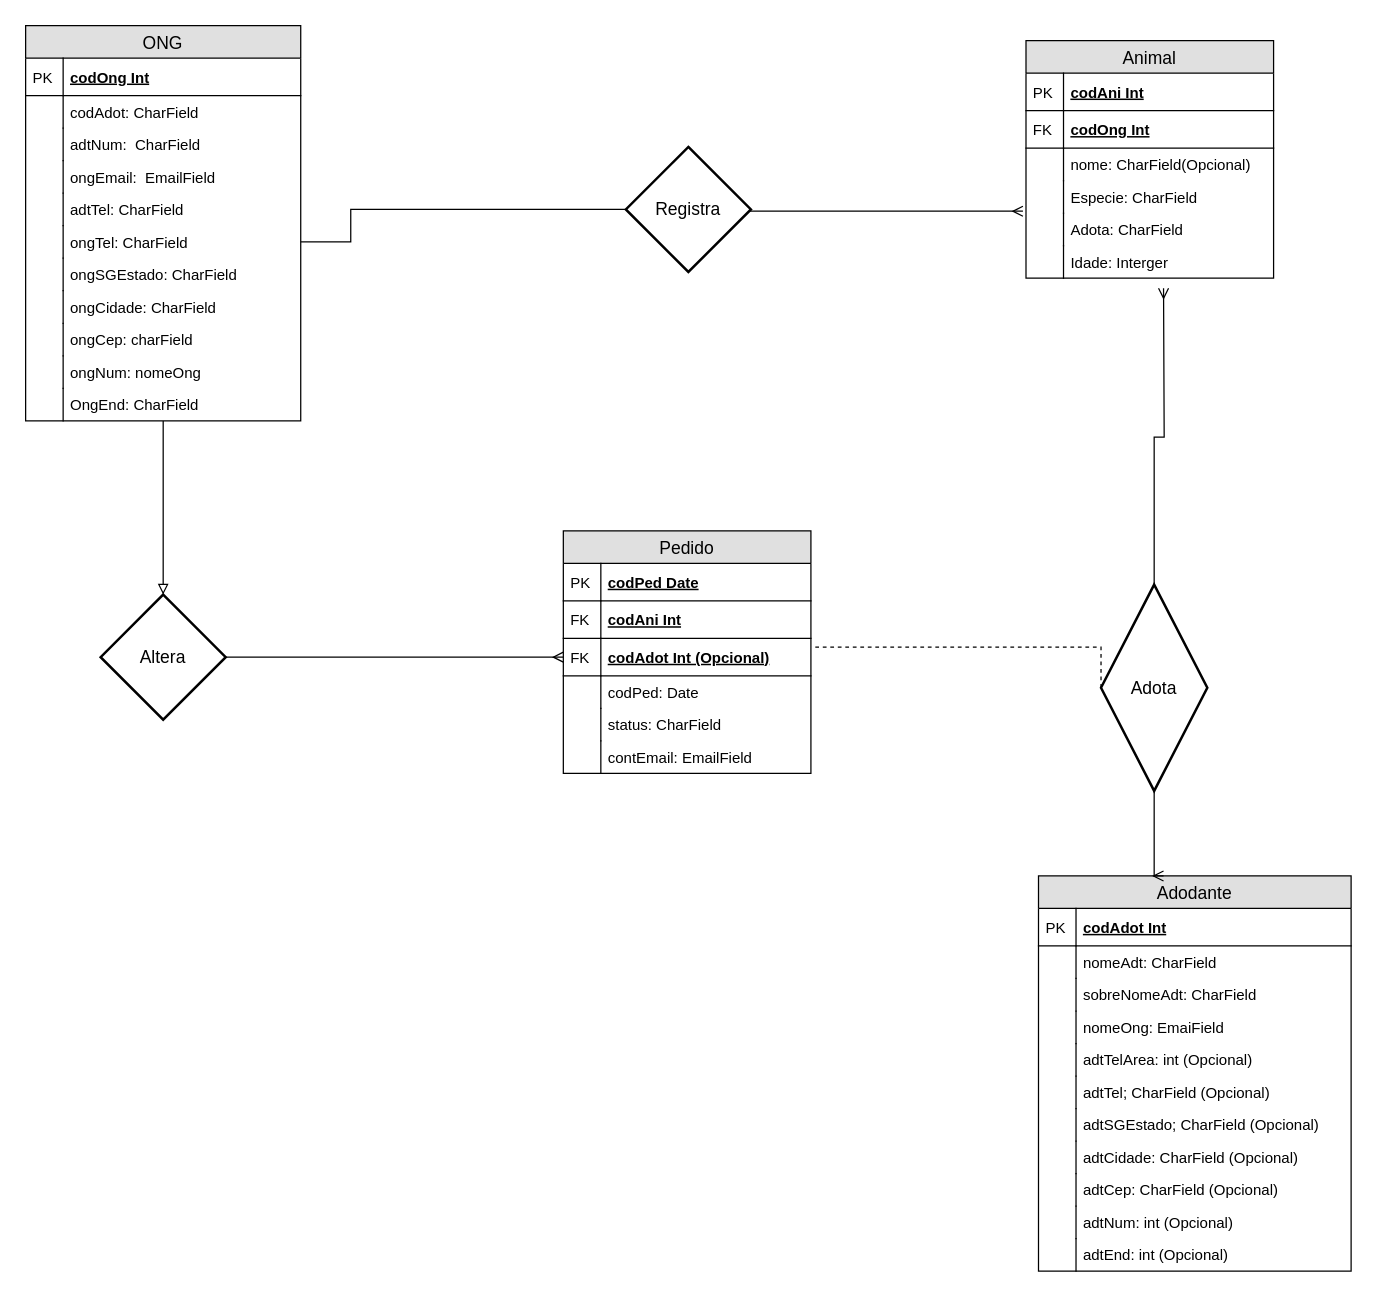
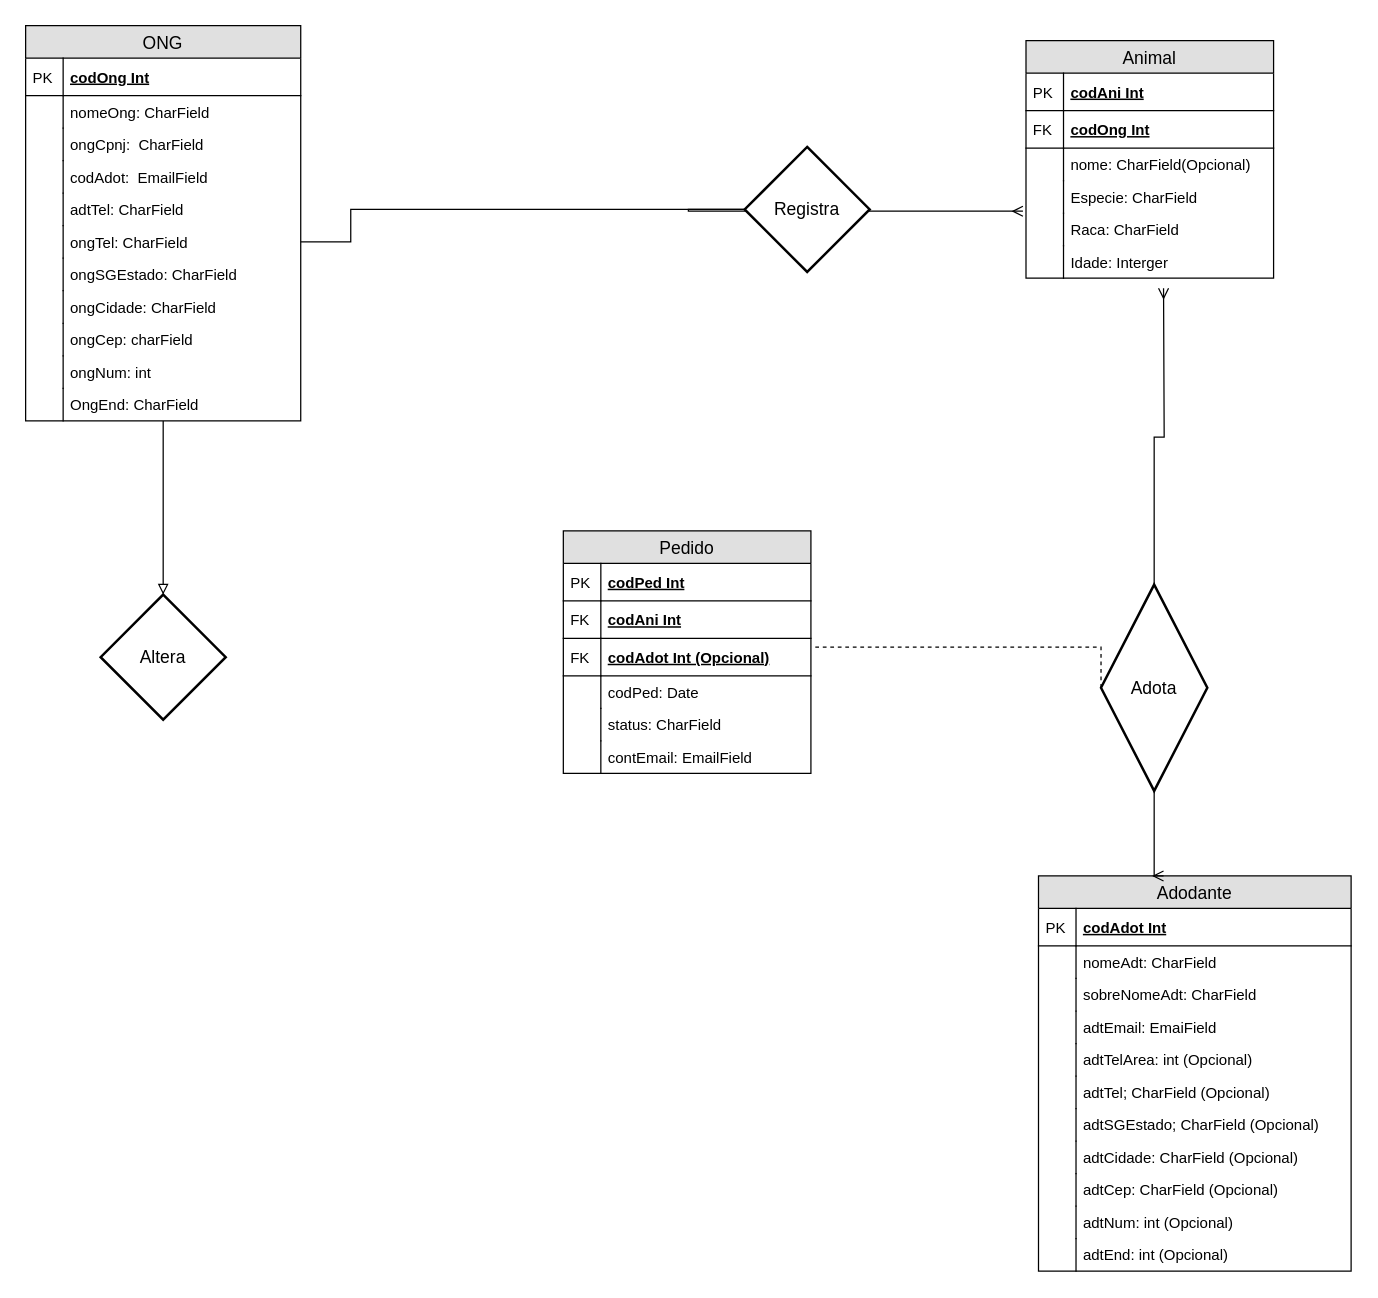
- <mxCell id="6" value="codAdot: CharField" style="shape=partialRectangle;top=0;left=0;right=0;bottom=0;align=left;verticalAlign=top;fillColor=none;spacingLeft=34;spacingRight=4;overflow=hidden;rotatable=0;points=[[0,0.5],[1,0.5]];portConstraint=eastwest;dropTarget=0;fontSize=12;" parent="3" vertex="1"><mxGeometry y="56" width="220" height="26" as="geometry" /></mxCell>
+ <mxCell id="6" value="nomeOng: CharField" style="shape=partialRectangle;top=0;left=0;right=0;bottom=0;align=left;verticalAlign=top;fillColor=none;spacingLeft=34;spacingRight=4;overflow=hidden;rotatable=0;points=[[0,0.5],[1,0.5]];portConstraint=eastwest;dropTarget=0;fontSize=12;" parent="3" vertex="1"><mxGeometry y="56" width="220" height="26" as="geometry" /></mxCell>
- <mxCell id="8" value="adtNum:  CharField" style="shape=partialRectangle;top=0;left=0;right=0;bottom=0;align=left;verticalAlign=top;fillColor=none;spacingLeft=34;spacingRight=4;overflow=hidden;rotatable=0;points=[[0,0.5],[1,0.5]];portConstraint=eastwest;dropTarget=0;fontSize=12;" parent="3" vertex="1"><mxGeometry y="82" width="220" height="26" as="geometry" /></mxCell>
+ <mxCell id="8" value="ongCpnj:  CharField" style="shape=partialRectangle;top=0;left=0;right=0;bottom=0;align=left;verticalAlign=top;fillColor=none;spacingLeft=34;spacingRight=4;overflow=hidden;rotatable=0;points=[[0,0.5],[1,0.5]];portConstraint=eastwest;dropTarget=0;fontSize=12;" parent="3" vertex="1"><mxGeometry y="82" width="220" height="26" as="geometry" /></mxCell>
- <mxCell id="10" value="ongEmail:  EmailField" style="shape=partialRectangle;top=0;left=0;right=0;bottom=0;align=left;verticalAlign=top;fillColor=none;spacingLeft=34;spacingRight=4;overflow=hidden;rotatable=0;points=[[0,0.5],[1,0.5]];portConstraint=eastwest;dropTarget=0;fontSize=12;" parent="3" vertex="1"><mxGeometry y="108" width="220" height="26" as="geometry" /></mxCell>
+ <mxCell id="10" value="codAdot:  EmailField" style="shape=partialRectangle;top=0;left=0;right=0;bottom=0;align=left;verticalAlign=top;fillColor=none;spacingLeft=34;spacingRight=4;overflow=hidden;rotatable=0;points=[[0,0.5],[1,0.5]];portConstraint=eastwest;dropTarget=0;fontSize=12;" parent="3" vertex="1"><mxGeometry y="108" width="220" height="26" as="geometry" /></mxCell>
- <mxCell id="50" value="Registra" style="shape=rhombus;strokeWidth=2;fontSize=17;perimeter=rhombusPerimeter;whiteSpace=wrap;html=1;align=center;fontSize=14;" parent="1" vertex="1"><mxGeometry x="500" y="117" width="100" height="100" as="geometry" /></mxCell>
+ <mxCell id="50" value="Registra" style="shape=rhombus;strokeWidth=2;fontSize=17;perimeter=rhombusPerimeter;whiteSpace=wrap;html=1;align=center;fontSize=14;" parent="1" vertex="1"><mxGeometry x="595" y="117" width="100" height="100" as="geometry" /></mxCell>
- <mxCell id="60" value="Adota: CharField" style="shape=partialRectangle;top=0;left=0;right=0;bottom=0;align=left;verticalAlign=top;fillColor=none;spacingLeft=34;spacingRight=4;overflow=hidden;rotatable=0;points=[[0,0.5],[1,0.5]];portConstraint=eastwest;dropTarget=0;fontSize=12;" parent="51" vertex="1"><mxGeometry y="138" width="198" height="26" as="geometry" /></mxCell>
+ <mxCell id="60" value="Raca: CharField" style="shape=partialRectangle;top=0;left=0;right=0;bottom=0;align=left;verticalAlign=top;fillColor=none;spacingLeft=34;spacingRight=4;overflow=hidden;rotatable=0;points=[[0,0.5],[1,0.5]];portConstraint=eastwest;dropTarget=0;fontSize=12;" parent="51" vertex="1"><mxGeometry y="138" width="198" height="26" as="geometry" /></mxCell>
- <mxCell id="22" value="ongNum: nomeOng " style="shape=partialRectangle;top=0;left=0;right=0;bottom=0;align=left;verticalAlign=top;fillColor=none;spacingLeft=34;spacingRight=4;overflow=hidden;rotatable=0;points=[[0,0.5],[1,0.5]];portConstraint=eastwest;dropTarget=0;fontSize=12;" parent="3" vertex="1"><mxGeometry y="264" width="220" height="26" as="geometry" /></mxCell>
+ <mxCell id="22" value="ongNum: int " style="shape=partialRectangle;top=0;left=0;right=0;bottom=0;align=left;verticalAlign=top;fillColor=none;spacingLeft=34;spacingRight=4;overflow=hidden;rotatable=0;points=[[0,0.5],[1,0.5]];portConstraint=eastwest;dropTarget=0;fontSize=12;" parent="3" vertex="1"><mxGeometry y="264" width="220" height="26" as="geometry" /></mxCell>
- <mxCell id="70" value="codPed Date" style="shape=partialRectangle;top=0;left=0;right=0;bottom=1;align=left;verticalAlign=middle;fillColor=none;spacingLeft=34;spacingRight=4;overflow=hidden;rotatable=0;points=[[0,0.5],[1,0.5]];portConstraint=eastwest;dropTarget=0;fontStyle=5;fontSize=12;" parent="69" vertex="1"><mxGeometry y="26" width="198" height="30" as="geometry" /></mxCell>
+ <mxCell id="70" value="codPed Int" style="shape=partialRectangle;top=0;left=0;right=0;bottom=1;align=left;verticalAlign=middle;fillColor=none;spacingLeft=34;spacingRight=4;overflow=hidden;rotatable=0;points=[[0,0.5],[1,0.5]];portConstraint=eastwest;dropTarget=0;fontStyle=5;fontSize=12;" parent="69" vertex="1"><mxGeometry y="26" width="198" height="30" as="geometry" /></mxCell>
- <mxCell id="82" style="edgeStyle=orthogonalEdgeStyle;rounded=0;orthogonalLoop=1;jettySize=auto;html=1;exitX=1;exitY=0.5;exitDx=0;exitDy=0;entryX=0;entryY=0.5;entryDx=0;entryDy=0;startArrow=none;startFill=0;endArrow=ERmany;endFill=0;strokeWidth=1;" parent="1" source="83" target="74" edge="1"><mxGeometry relative="1" as="geometry" /></mxCell>
- <mxCell id="33" value="nomeOng: EmaiField" style="shape=partialRectangle;top=0;left=0;right=0;bottom=0;align=left;verticalAlign=top;fillColor=none;spacingLeft=34;spacingRight=4;overflow=hidden;rotatable=0;points=[[0,0.5],[1,0.5]];portConstraint=eastwest;dropTarget=0;fontSize=12;" parent="26" vertex="1"><mxGeometry y="108" width="250" height="26" as="geometry" /></mxCell>
+ <mxCell id="33" value="adtEmail: EmaiField" style="shape=partialRectangle;top=0;left=0;right=0;bottom=0;align=left;verticalAlign=top;fillColor=none;spacingLeft=34;spacingRight=4;overflow=hidden;rotatable=0;points=[[0,0.5],[1,0.5]];portConstraint=eastwest;dropTarget=0;fontSize=12;" parent="26" vertex="1"><mxGeometry y="108" width="250" height="26" as="geometry" /></mxCell>
